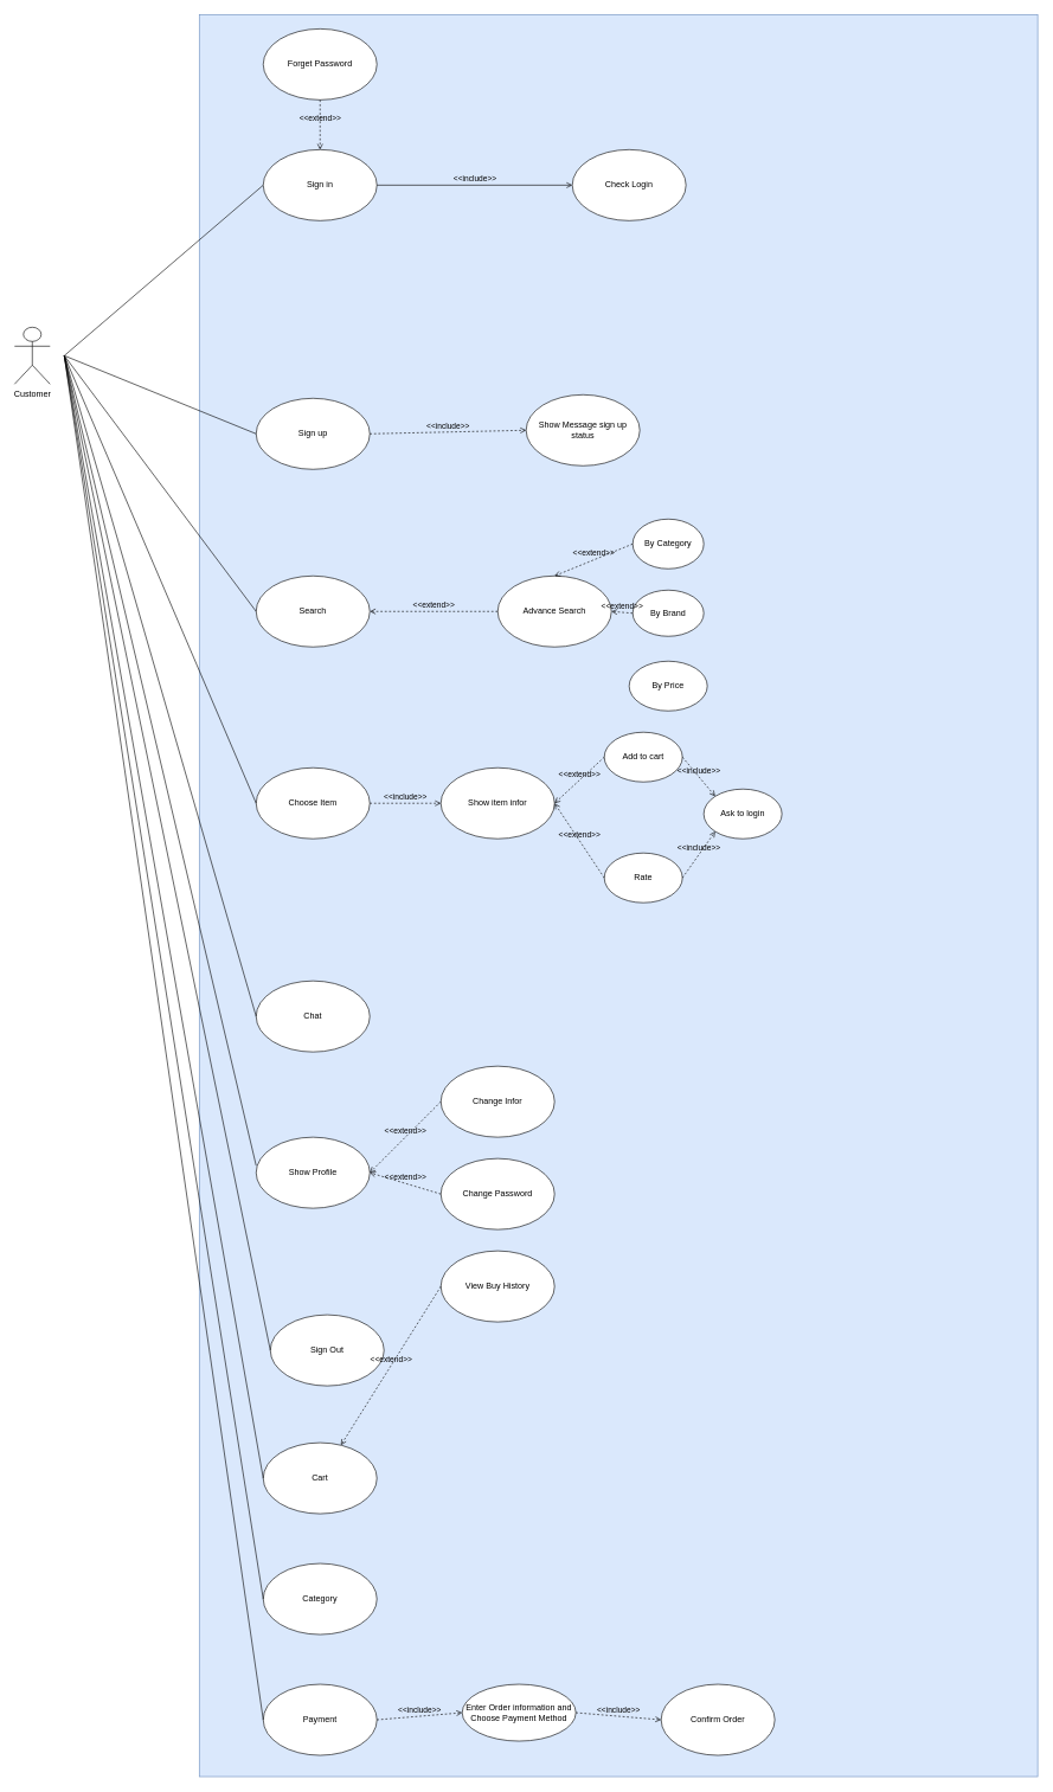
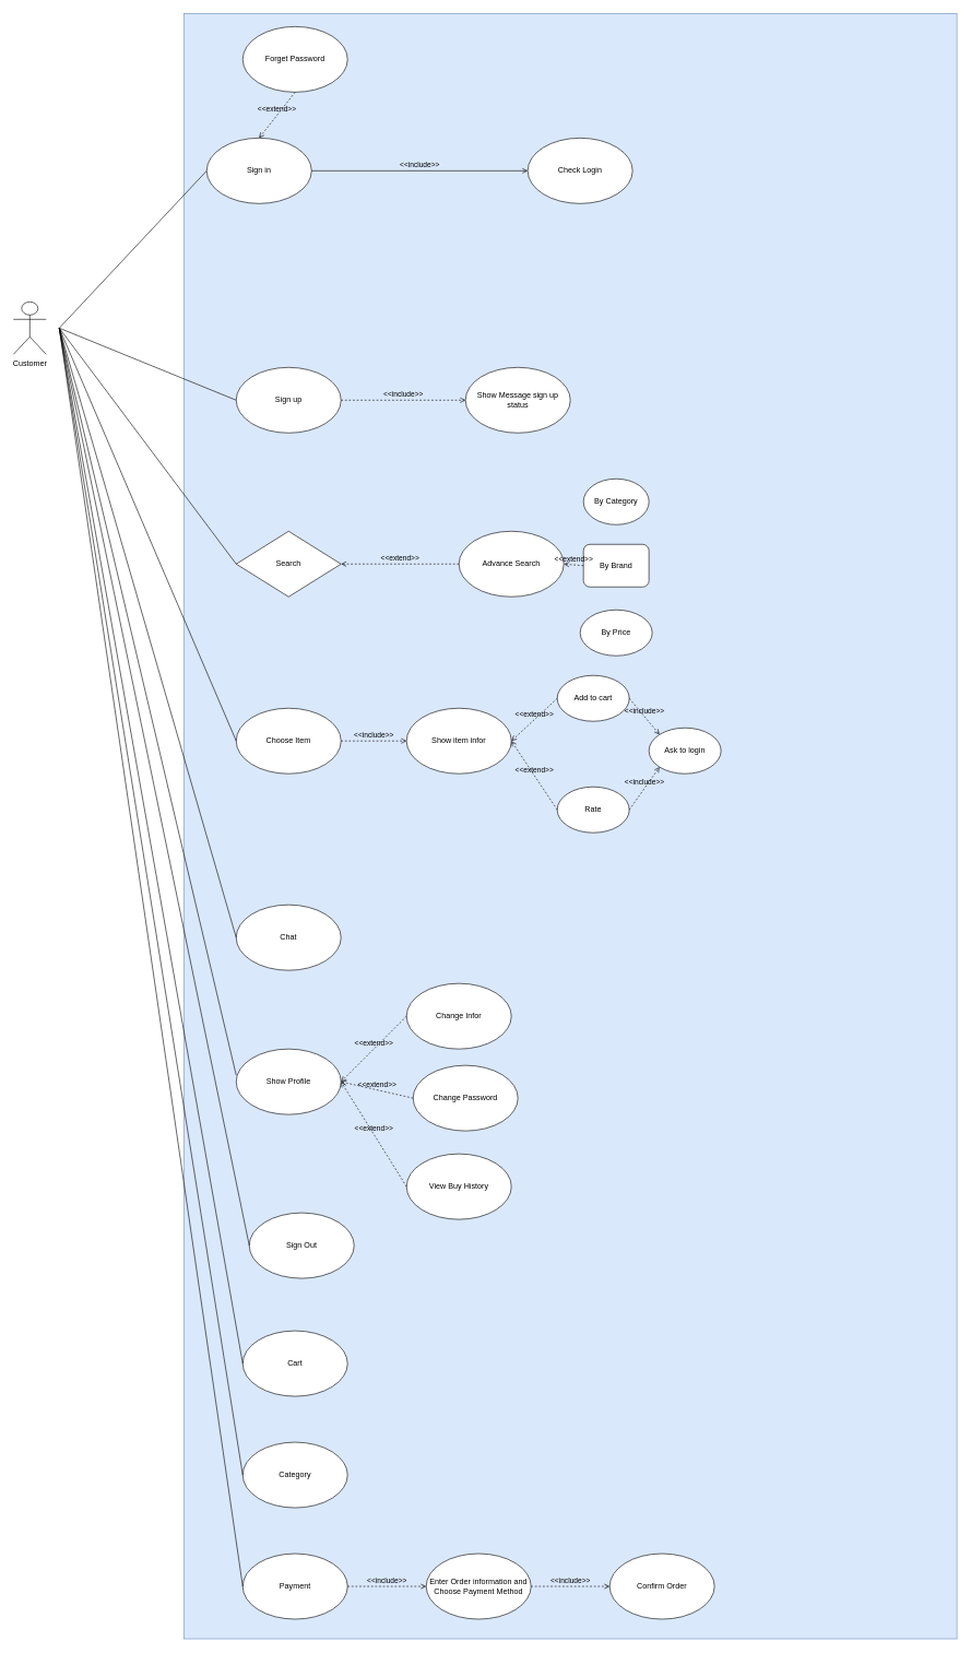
- <mxCell id="51" value="Sign in" style="ellipse;whiteSpace=wrap;html=1;" parent="1" vertex="1"><mxGeometry x="370" y="210" width="160" height="100" as="geometry" /></mxCell>
+ <mxCell id="51" value="Sign in" style="ellipse;whiteSpace=wrap;html=1;" parent="1" vertex="1"><mxGeometry x="315" y="210" width="160" height="100" as="geometry" /></mxCell>
- <mxCell id="11" value="Show Message sign up status" style="ellipse;whiteSpace=wrap;html=1;" parent="1" vertex="1"><mxGeometry x="740" y="555" width="160" height="100" as="geometry" /></mxCell>
+ <mxCell id="11" value="Show Message sign up status" style="ellipse;whiteSpace=wrap;html=1;" parent="1" vertex="1"><mxGeometry x="710" y="560" width="160" height="100" as="geometry" /></mxCell>
- <mxCell id="18" value="&amp;lt;&amp;lt;extend&amp;gt;&amp;gt;" style="html=1;verticalAlign=bottom;labelBackgroundColor=none;endArrow=open;endFill=0;dashed=1;exitX=0;exitY=0.5;exitDx=0;exitDy=0;entryX=0.5;entryY=0;entryDx=0;entryDy=0;" parent="1" source="15" target="13" edge="1"><mxGeometry width="160" relative="1" as="geometry"><mxPoint x="710" y="870" as="sourcePoint" /><mxPoint x="530" y="870" as="targetPoint" /></mxGeometry></mxCell>
- <mxCell id="7" value="Search" style="ellipse;whiteSpace=wrap;html=1;" parent="1" vertex="1"><mxGeometry x="360" y="810" width="160" height="100" as="geometry" /></mxCell>
+ <mxCell id="7" value="Search" style="rhombus;whiteSpace=wrap;html=1;" parent="1" vertex="1"><mxGeometry x="360" y="810" width="160" height="100" as="geometry" /></mxCell>
- <mxCell id="16" value="By Brand" style="ellipse;whiteSpace=wrap;html=1;" parent="1" vertex="1"><mxGeometry x="890" y="830" width="100" height="65" as="geometry" /></mxCell>
+ <mxCell id="16" value="By Brand" style="whiteSpace=wrap;html=1;rounded=1;" parent="1" vertex="1"><mxGeometry x="890" y="830" width="100" height="65" as="geometry" /></mxCell>
- <mxCell id="32" value="Change Password" style="ellipse;whiteSpace=wrap;html=1;" parent="1" vertex="1"><mxGeometry x="620" y="1630" width="160" height="100" as="geometry" /></mxCell>
+ <mxCell id="32" value="Change Password" style="ellipse;whiteSpace=wrap;html=1;" parent="1" vertex="1"><mxGeometry x="630" y="1625" width="160" height="100" as="geometry" /></mxCell>
- <mxCell id="36" value="&amp;lt;&amp;lt;extend&amp;gt;&amp;gt;" style="html=1;verticalAlign=bottom;labelBackgroundColor=none;endArrow=open;endFill=0;dashed=1;exitX=0;exitY=0.5;exitDx=0;exitDy=0;" parent="1" source="33" target="41" edge="1"><mxGeometry width="160" relative="1" as="geometry"><mxPoint x="550" y="1440" as="sourcePoint" /><mxPoint x="650" y="1440" as="targetPoint" /></mxGeometry></mxCell>
+ <mxCell id="36" value="&amp;lt;&amp;lt;extend&amp;gt;&amp;gt;" style="html=1;verticalAlign=bottom;labelBackgroundColor=none;endArrow=open;endFill=0;dashed=1;exitX=0;exitY=0.5;exitDx=0;exitDy=0;entryX=1;entryY=0.5;entryDx=0;entryDy=0;" parent="1" source="33" target="9" edge="1"><mxGeometry width="160" relative="1" as="geometry"><mxPoint x="550" y="1440" as="sourcePoint" /><mxPoint x="650" y="1440" as="targetPoint" /></mxGeometry></mxCell>
- <mxCell id="46" value="Enter Order information and Choose Payment Method" style="ellipse;whiteSpace=wrap;html=1;" parent="1" vertex="1"><mxGeometry x="650" y="2370" width="160" height="80" as="geometry" /></mxCell>
+ <mxCell id="46" value="Enter Order information and Choose Payment Method" style="ellipse;whiteSpace=wrap;html=1;" parent="1" vertex="1"><mxGeometry x="650" y="2370" width="160" height="100" as="geometry" /></mxCell>
